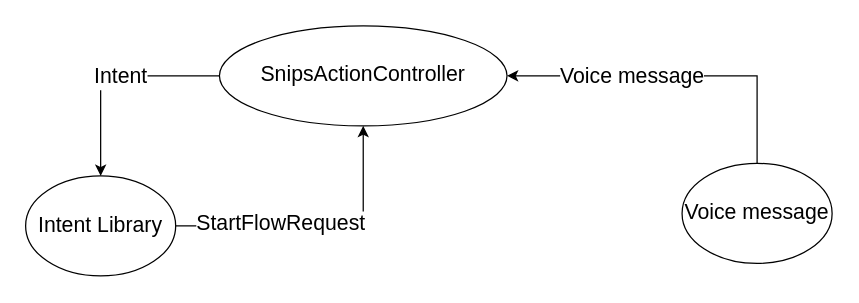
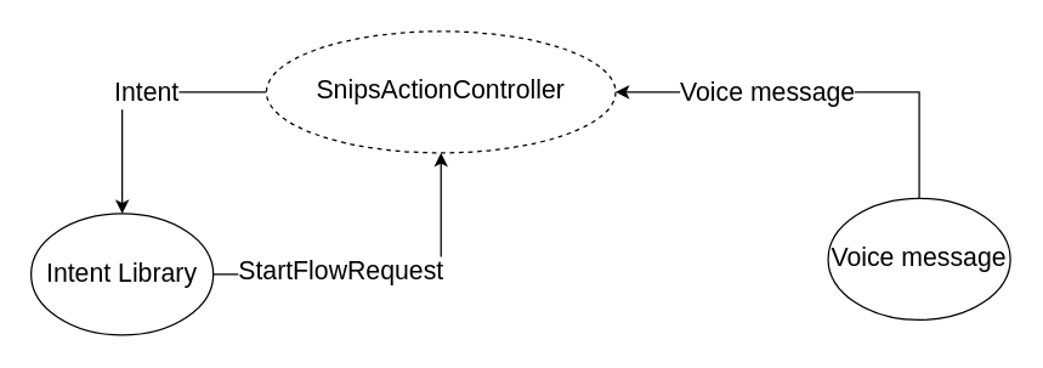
- <mxCell id="7" value="SnipsActionController" style="ellipse;whiteSpace=wrap;html=1;fontSize=17;" vertex="1" parent="1"><mxGeometry x="175" y="20" width="230" height="80" as="geometry" /></mxCell>
+ <mxCell id="7" value="SnipsActionController" style="ellipse;whiteSpace=wrap;html=1;fontSize=17;dashed=1;" vertex="1" parent="1"><mxGeometry x="175" y="20" width="230" height="80" as="geometry" /></mxCell>
